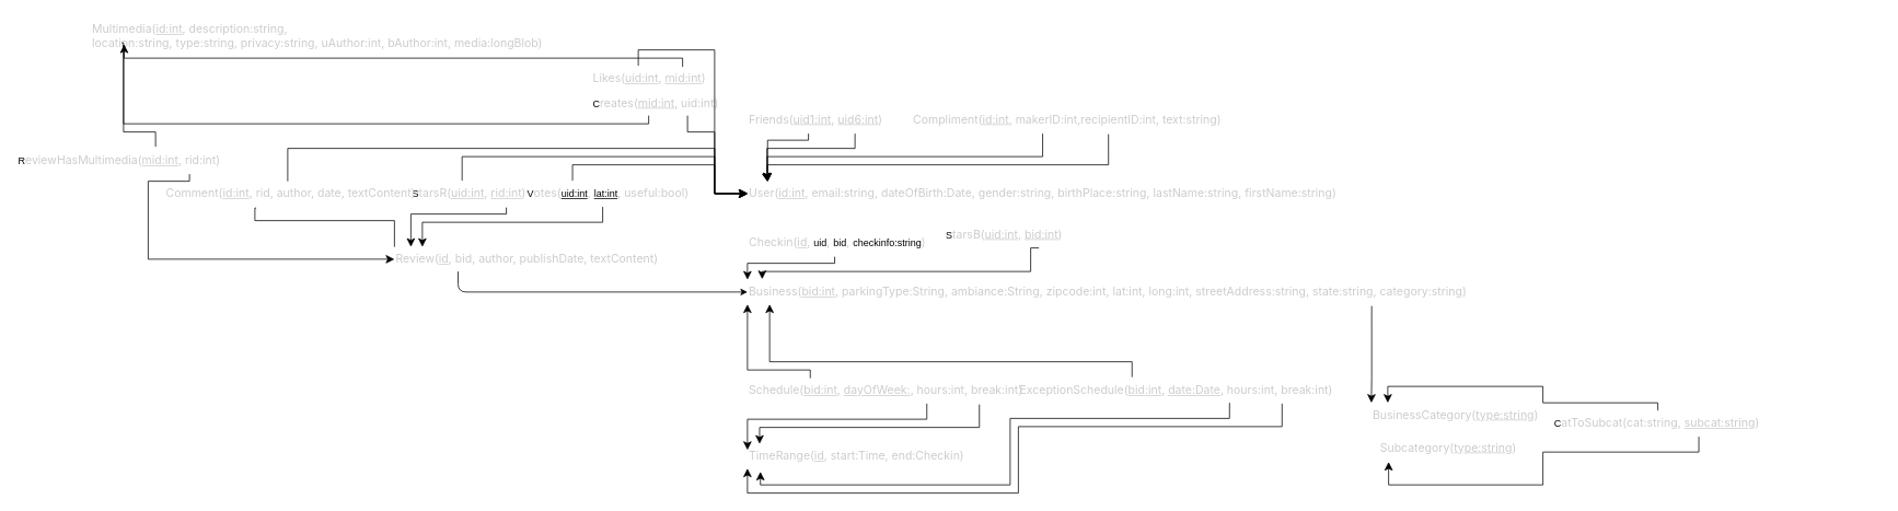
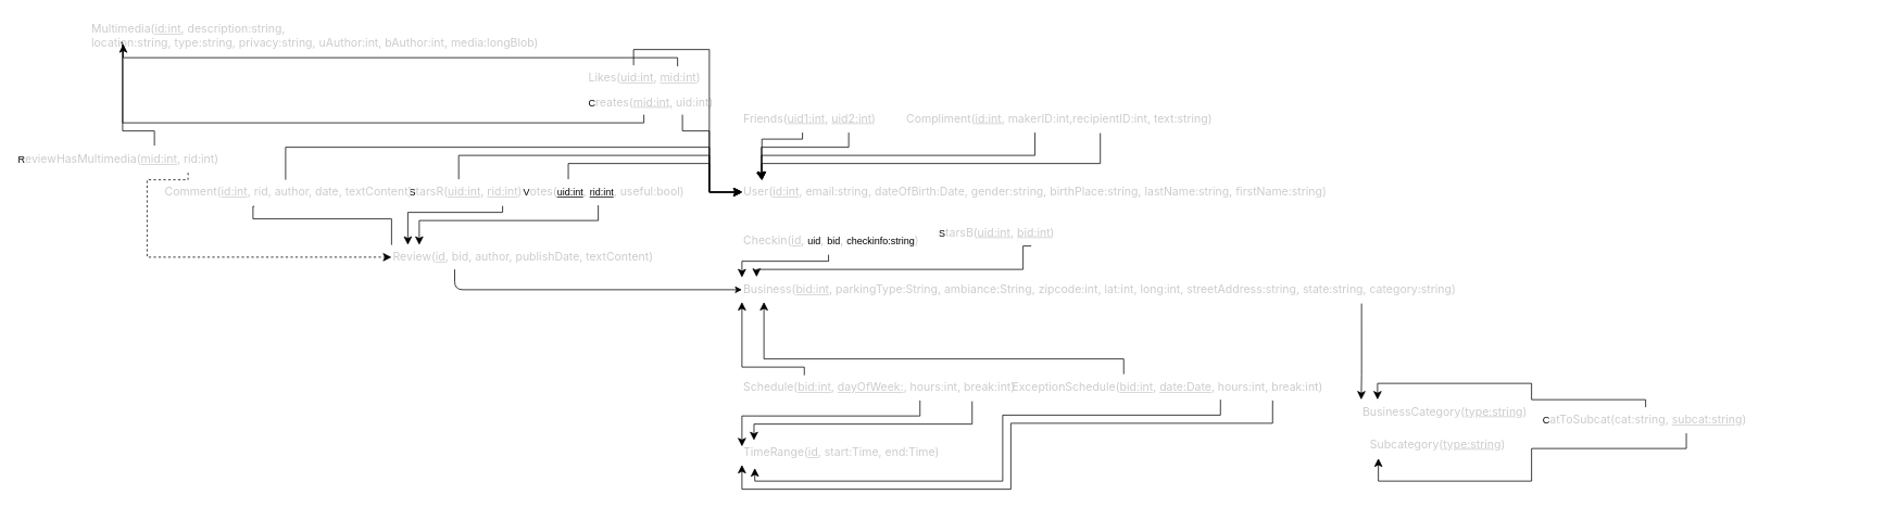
- <mxCell id="3" value="&lt;span style=&quot;color: rgb(204, 204, 204); font-family: -apple-system, BlinkMacSystemFont, &amp;quot;Segoe WPC&amp;quot;, &amp;quot;Segoe UI&amp;quot;, system-ui, Ubuntu, &amp;quot;Droid Sans&amp;quot;, sans-serif; font-size: 14px;&quot;&gt;Friends(&lt;/span&gt;&lt;u style=&quot;color: rgb(204, 204, 204); font-family: -apple-system, BlinkMacSystemFont, &amp;quot;Segoe WPC&amp;quot;, &amp;quot;Segoe UI&amp;quot;, system-ui, Ubuntu, &amp;quot;Droid Sans&amp;quot;, sans-serif; font-size: 14px;&quot;&gt;uid1:int&lt;/u&gt;&lt;span style=&quot;color: rgb(204, 204, 204); font-family: -apple-system, BlinkMacSystemFont, &amp;quot;Segoe WPC&amp;quot;, &amp;quot;Segoe UI&amp;quot;, system-ui, Ubuntu, &amp;quot;Droid Sans&amp;quot;, sans-serif; font-size: 14px;&quot;&gt;,&amp;nbsp;&lt;/span&gt;&lt;u style=&quot;color: rgb(204, 204, 204); font-family: -apple-system, BlinkMacSystemFont, &amp;quot;Segoe WPC&amp;quot;, &amp;quot;Segoe UI&amp;quot;, system-ui, Ubuntu, &amp;quot;Droid Sans&amp;quot;, sans-serif; font-size: 14px;&quot;&gt;uid6:int&lt;/u&gt;&lt;span style=&quot;color: rgb(204, 204, 204); font-family: -apple-system, BlinkMacSystemFont, &amp;quot;Segoe WPC&amp;quot;, &amp;quot;Segoe UI&amp;quot;, system-ui, Ubuntu, &amp;quot;Droid Sans&amp;quot;, sans-serif; font-size: 14px;&quot;&gt;)&lt;/span&gt;" style="text;html=1;align=left;verticalAlign=middle;resizable=0;points=[];autosize=1;strokeColor=none;fillColor=none;" vertex="1" parent="1"><mxGeometry x="910" width="180" height="30" as="geometry" y="130" /></mxCell>
+ <mxCell id="3" value="&lt;span style=&quot;color: rgb(204, 204, 204); font-family: -apple-system, BlinkMacSystemFont, &amp;quot;Segoe WPC&amp;quot;, &amp;quot;Segoe UI&amp;quot;, system-ui, Ubuntu, &amp;quot;Droid Sans&amp;quot;, sans-serif; font-size: 14px;&quot;&gt;Friends(&lt;/span&gt;&lt;u style=&quot;color: rgb(204, 204, 204); font-family: -apple-system, BlinkMacSystemFont, &amp;quot;Segoe WPC&amp;quot;, &amp;quot;Segoe UI&amp;quot;, system-ui, Ubuntu, &amp;quot;Droid Sans&amp;quot;, sans-serif; font-size: 14px;&quot;&gt;uid1:int&lt;/u&gt;&lt;span style=&quot;color: rgb(204, 204, 204); font-family: -apple-system, BlinkMacSystemFont, &amp;quot;Segoe WPC&amp;quot;, &amp;quot;Segoe UI&amp;quot;, system-ui, Ubuntu, &amp;quot;Droid Sans&amp;quot;, sans-serif; font-size: 14px;&quot;&gt;,&amp;nbsp;&lt;/span&gt;&lt;u style=&quot;color: rgb(204, 204, 204); font-family: -apple-system, BlinkMacSystemFont, &amp;quot;Segoe WPC&amp;quot;, &amp;quot;Segoe UI&amp;quot;, system-ui, Ubuntu, &amp;quot;Droid Sans&amp;quot;, sans-serif; font-size: 14px;&quot;&gt;uid2:int&lt;/u&gt;&lt;span style=&quot;color: rgb(204, 204, 204); font-family: -apple-system, BlinkMacSystemFont, &amp;quot;Segoe WPC&amp;quot;, &amp;quot;Segoe UI&amp;quot;, system-ui, Ubuntu, &amp;quot;Droid Sans&amp;quot;, sans-serif; font-size: 14px;&quot;&gt;)&lt;/span&gt;" style="text;html=1;align=left;verticalAlign=middle;resizable=0;points=[];autosize=1;strokeColor=none;fillColor=none;" vertex="1" parent="1"><mxGeometry x="910" width="180" height="30" as="geometry" y="130" /></mxCell>
- <mxCell id="11" value="V&lt;span style=&quot;color: rgb(204, 204, 204); font-family: -apple-system, BlinkMacSystemFont, &amp;quot;Segoe WPC&amp;quot;, &amp;quot;Segoe UI&amp;quot;, system-ui, Ubuntu, &amp;quot;Droid Sans&amp;quot;, sans-serif; font-size: 14px;&quot;&gt;otes(&lt;/span&gt;&lt;u&gt;uid:int&lt;/u&gt;&lt;span style=&quot;color: rgb(204, 204, 204); font-family: -apple-system, BlinkMacSystemFont, &amp;quot;Segoe WPC&amp;quot;, &amp;quot;Segoe UI&amp;quot;, system-ui, Ubuntu, &amp;quot;Droid Sans&amp;quot;, sans-serif; font-size: 14px;&quot;&gt;,&amp;nbsp;&lt;/span&gt;&lt;u&gt;lat:int&lt;/u&gt;&lt;span style=&quot;color: rgb(204, 204, 204); font-family: -apple-system, BlinkMacSystemFont, &amp;quot;Segoe WPC&amp;quot;, &amp;quot;Segoe UI&amp;quot;, system-ui, Ubuntu, &amp;quot;Droid Sans&amp;quot;, sans-serif; font-size: 14px;&quot;&gt;, useful:bool)&lt;/span&gt;" style="text;html=1;align=left;verticalAlign=middle;resizable=0;points=[];autosize=1;strokeColor=none;fillColor=none;" vertex="1" parent="1"><mxGeometry x="640" y="220" width="210" height="30" as="geometry" /></mxCell>
+ <mxCell id="11" value="V&lt;span style=&quot;color: rgb(204, 204, 204); font-family: -apple-system, BlinkMacSystemFont, &amp;quot;Segoe WPC&amp;quot;, &amp;quot;Segoe UI&amp;quot;, system-ui, Ubuntu, &amp;quot;Droid Sans&amp;quot;, sans-serif; font-size: 14px;&quot;&gt;otes(&lt;/span&gt;&lt;u&gt;uid:int&lt;/u&gt;&lt;span style=&quot;color: rgb(204, 204, 204); font-family: -apple-system, BlinkMacSystemFont, &amp;quot;Segoe WPC&amp;quot;, &amp;quot;Segoe UI&amp;quot;, system-ui, Ubuntu, &amp;quot;Droid Sans&amp;quot;, sans-serif; font-size: 14px;&quot;&gt;,&amp;nbsp;&lt;/span&gt;&lt;u&gt;rid:int&lt;/u&gt;&lt;span style=&quot;color: rgb(204, 204, 204); font-family: -apple-system, BlinkMacSystemFont, &amp;quot;Segoe WPC&amp;quot;, &amp;quot;Segoe UI&amp;quot;, system-ui, Ubuntu, &amp;quot;Droid Sans&amp;quot;, sans-serif; font-size: 14px;&quot;&gt;, useful:bool)&lt;/span&gt;" style="text;html=1;align=left;verticalAlign=middle;resizable=0;points=[];autosize=1;strokeColor=none;fillColor=none;" vertex="1" parent="1"><mxGeometry x="640" y="220" width="210" height="30" as="geometry" /></mxCell>
- <mxCell id="49" value="" style="edgeStyle=segmentEdgeStyle;endArrow=classic;html=1;curved=0;rounded=0;endSize=8;startSize=8;sourcePerimeterSpacing=0;targetPerimeterSpacing=0;entryX=0;entryY=0.5;entryDx=0;entryDy=0;exitX=0.809;exitY=1.044;exitDx=0;exitDy=0;exitPerimeter=0;" edge="1" parent="1" source="9" target="15"><mxGeometry width="100" relative="1" as="geometry"><mxPoint x="151.6" y="262.67" as="sourcePoint" /><mxPoint x="320" y="310" as="targetPoint" /><Array as="points"><mxPoint x="230" y="220" /><mxPoint x="180" y="220" /><mxPoint x="180" y="315" /></Array></mxGeometry></mxCell>
+ <mxCell id="49" value="" style="edgeStyle=segmentEdgeStyle;endArrow=classic;html=1;curved=0;rounded=0;endSize=8;startSize=8;sourcePerimeterSpacing=0;targetPerimeterSpacing=0;entryX=0;entryY=0.5;entryDx=0;entryDy=0;exitX=0.809;exitY=1.044;exitDx=0;exitDy=0;exitPerimeter=0;dashed=1;" edge="1" parent="1" source="9" target="15"><mxGeometry width="100" relative="1" as="geometry"><mxPoint x="151.6" y="262.67" as="sourcePoint" /><mxPoint x="320" y="310" as="targetPoint" /><Array as="points"><mxPoint x="230" y="220" /><mxPoint x="180" y="220" /><mxPoint x="180" y="315" /></Array></mxGeometry></mxCell>
- <mxCell id="16" value="&lt;span style=&quot;border-color: rgb(0, 0, 0); color: rgb(204, 204, 204); font-family: -apple-system, BlinkMacSystemFont, &amp;quot;Segoe WPC&amp;quot;, &amp;quot;Segoe UI&amp;quot;, system-ui, Ubuntu, &amp;quot;Droid Sans&amp;quot;, sans-serif; font-size: 14px; background-color: initial;&quot;&gt;&lt;div style=&quot;border-color: rgb(0, 0, 0);&quot;&gt;&lt;span style=&quot;border-color: rgb(0, 0, 0); background-color: initial;&quot;&gt;TimeRange(&lt;/span&gt;&lt;u style=&quot;border-color: rgb(0, 0, 0); background-color: initial;&quot;&gt;id&lt;/u&gt;&lt;span style=&quot;border-color: rgb(0, 0, 0); background-color: initial;&quot;&gt;,&amp;nbsp;start:Time,&amp;nbsp;end:Checkin)&lt;/span&gt;&lt;/div&gt;&lt;/span&gt;" style="text;whiteSpace=wrap;html=1;align=left;" vertex="1" parent="1"><mxGeometry x="910" y="540" width="510" height="30" as="geometry" /></mxCell>
+ <mxCell id="16" value="&lt;span style=&quot;border-color: rgb(0, 0, 0); color: rgb(204, 204, 204); font-family: -apple-system, BlinkMacSystemFont, &amp;quot;Segoe WPC&amp;quot;, &amp;quot;Segoe UI&amp;quot;, system-ui, Ubuntu, &amp;quot;Droid Sans&amp;quot;, sans-serif; font-size: 14px; background-color: initial;&quot;&gt;&lt;div style=&quot;border-color: rgb(0, 0, 0);&quot;&gt;&lt;span style=&quot;border-color: rgb(0, 0, 0); background-color: initial;&quot;&gt;TimeRange(&lt;/span&gt;&lt;u style=&quot;border-color: rgb(0, 0, 0); background-color: initial;&quot;&gt;id&lt;/u&gt;&lt;span style=&quot;border-color: rgb(0, 0, 0); background-color: initial;&quot;&gt;,&amp;nbsp;start:Time,&amp;nbsp;end:Time)&lt;/span&gt;&lt;/div&gt;&lt;/span&gt;" style="text;whiteSpace=wrap;html=1;align=left;" vertex="1" parent="1"><mxGeometry x="910" y="540" width="510" height="30" as="geometry" /></mxCell>
